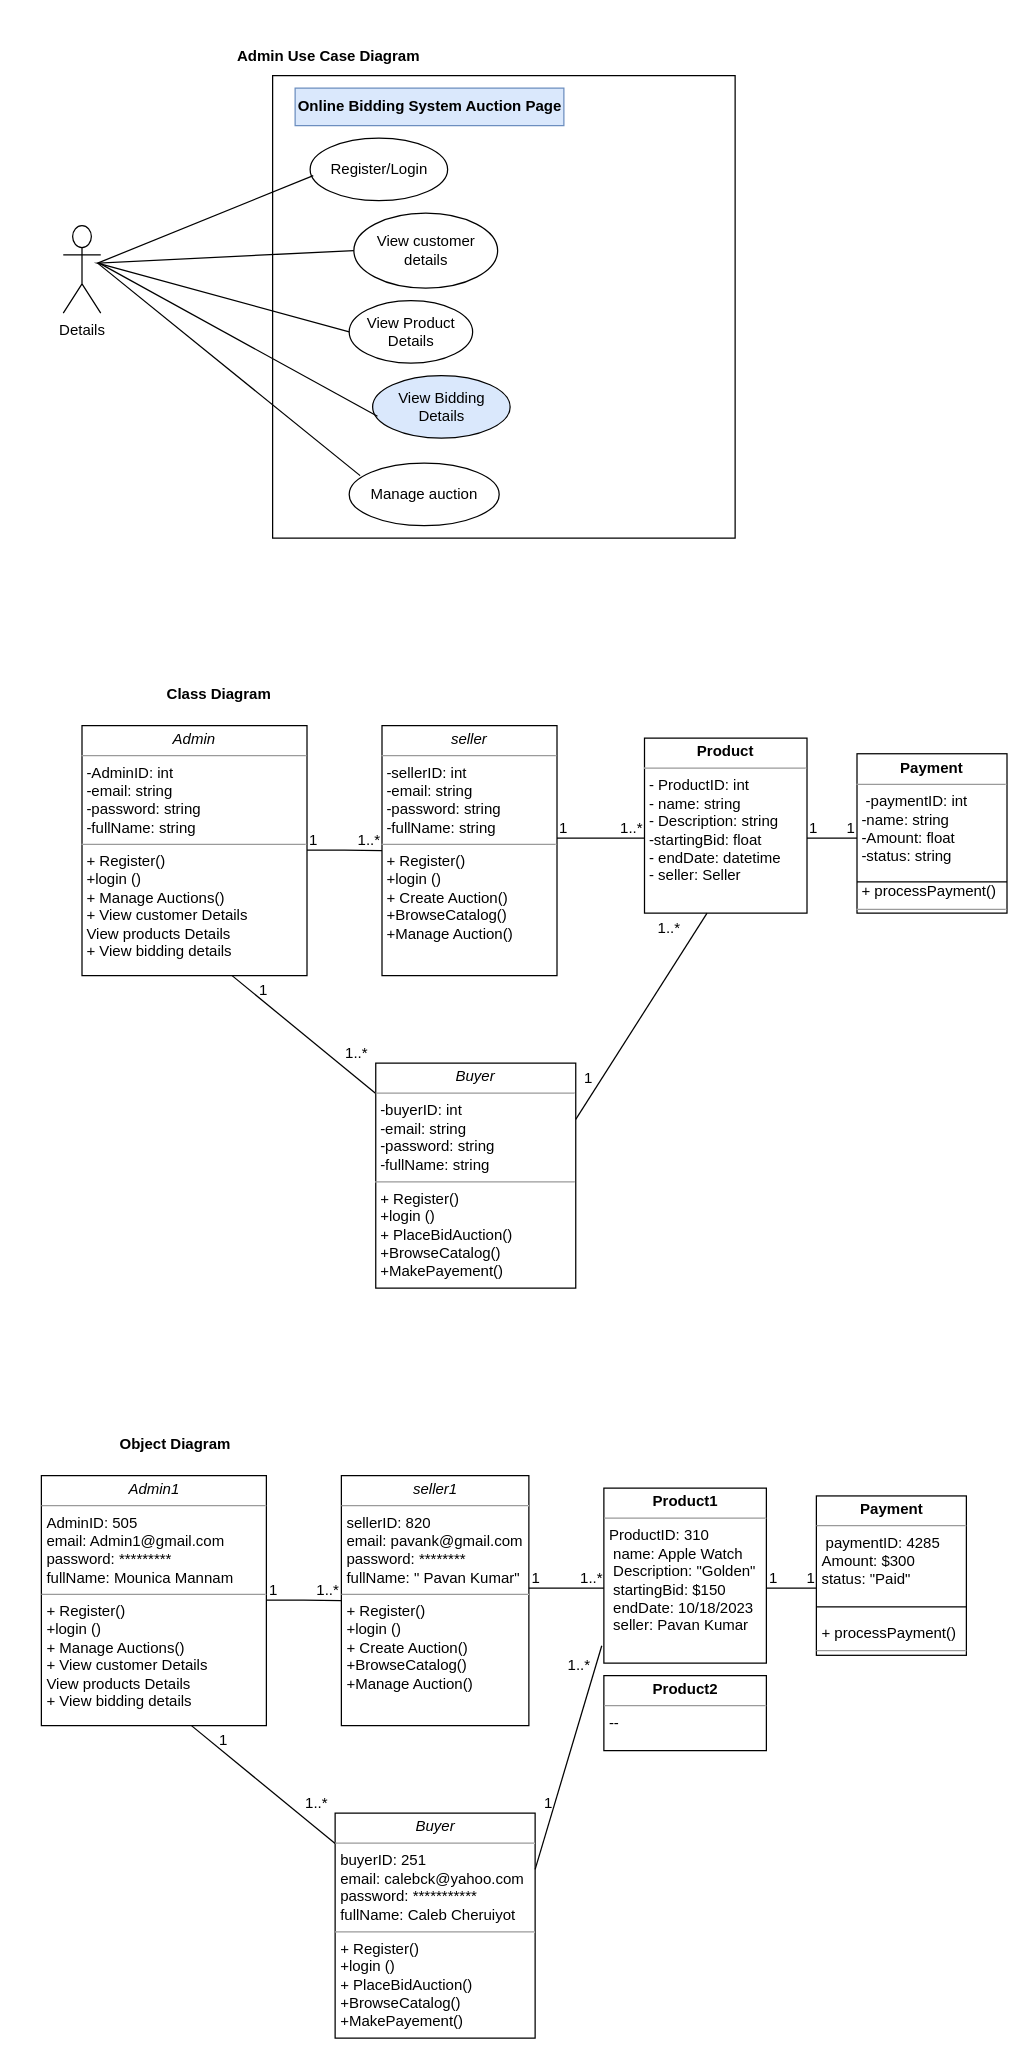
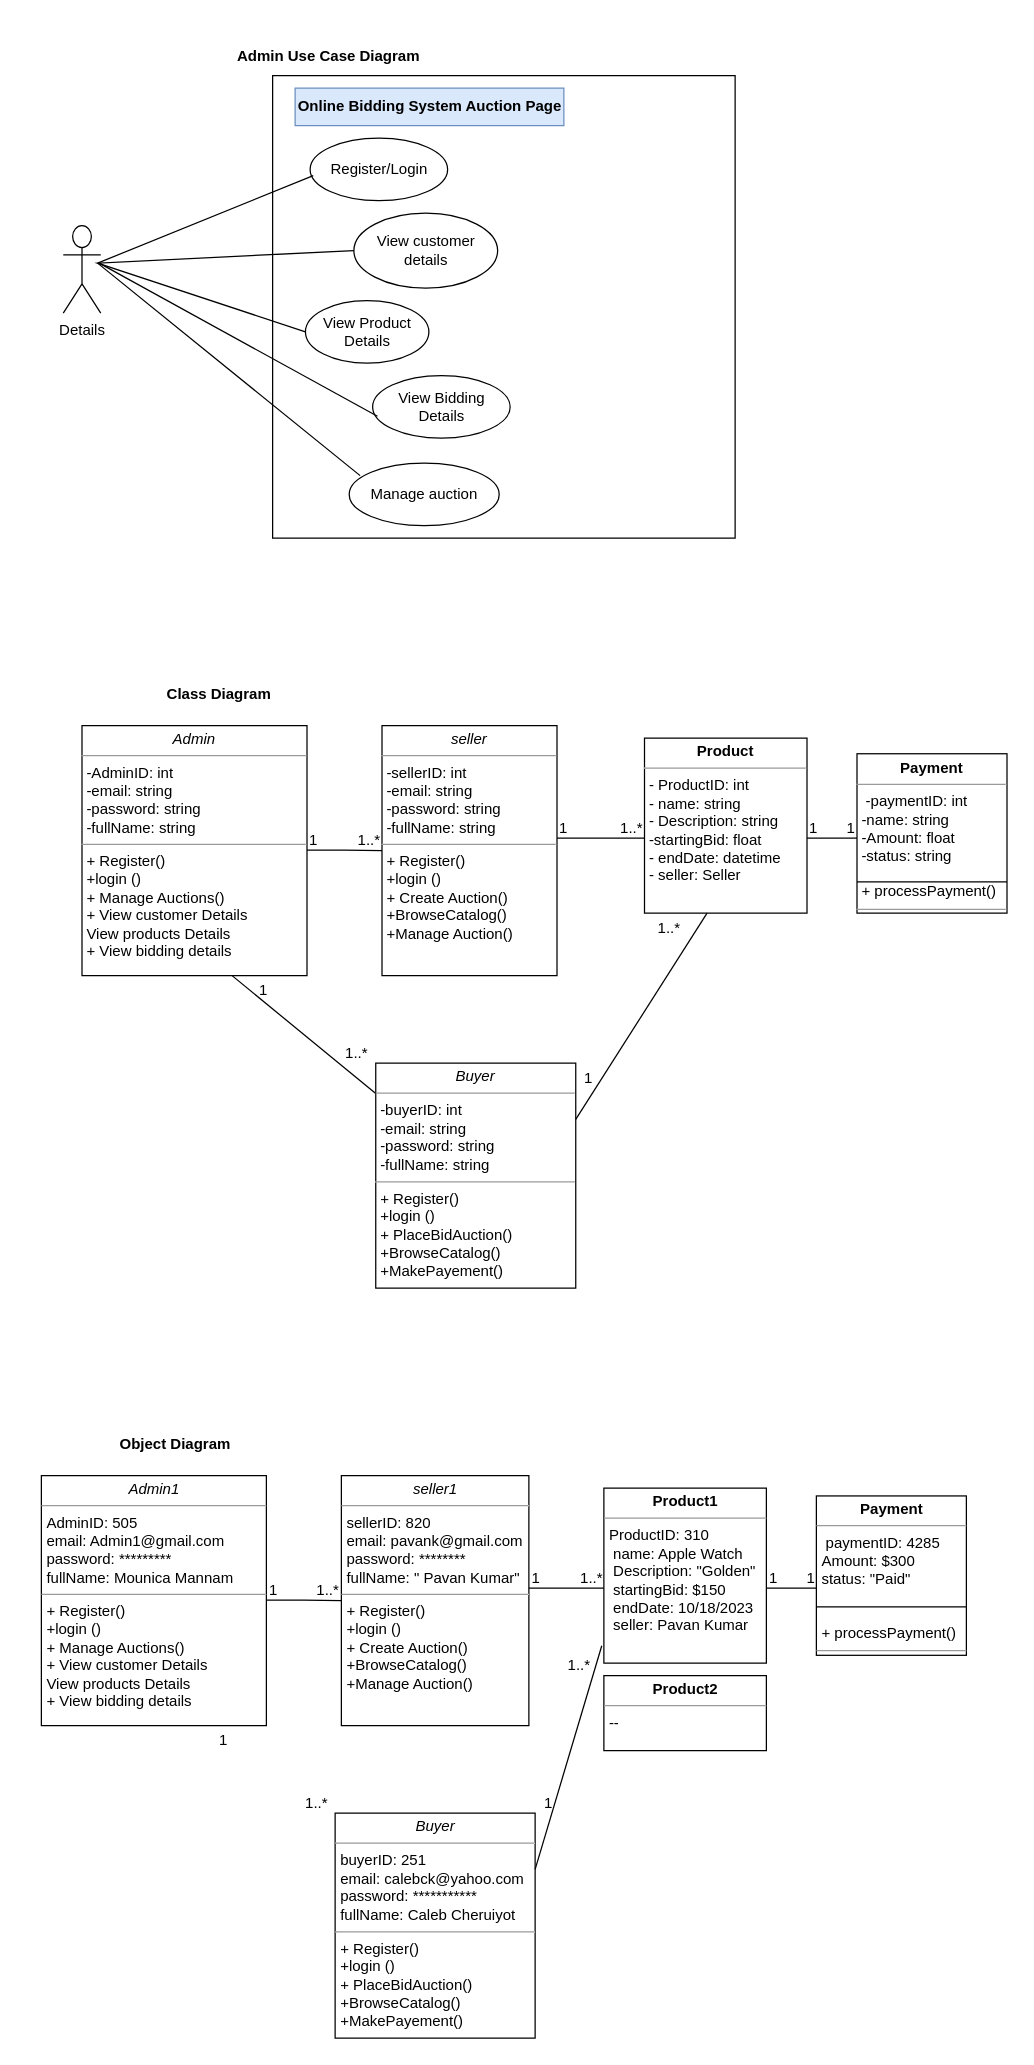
- <mxCell id="5" value="View Product Details" style="ellipse;whiteSpace=wrap;html=1;" vertex="1" parent="1"><mxGeometry x="278.75" y="240" width="98.75" height="50" as="geometry" /></mxCell>
+ <mxCell id="5" value="View Product Details" style="ellipse;whiteSpace=wrap;html=1;" vertex="1" parent="1"><mxGeometry x="243.75" y="240" width="98.75" height="50" as="geometry" /></mxCell>
- <mxCell id="6" value="View Bidding Details" style="ellipse;whiteSpace=wrap;html=1;fillColor=#dae8fc;" vertex="1" parent="1"><mxGeometry x="297.5" y="300" width="110" height="50" as="geometry" /></mxCell>
+ <mxCell id="6" value="View Bidding Details" style="ellipse;whiteSpace=wrap;html=1;" vertex="1" parent="1"><mxGeometry x="297.5" y="300" width="110" height="50" as="geometry" /></mxCell>
- <mxCell id="45" value="" style="endArrow=none;html=1;rounded=0;exitX=0.667;exitY=1;exitDx=0;exitDy=0;exitPerimeter=0;" edge="1" parent="1" source="38" target="37"><mxGeometry relative="1" as="geometry"><mxPoint x="292.5" y="1420.001" as="sourcePoint" /><mxPoint x="312.5" y="1471" as="targetPoint" /><Array as="points" /></mxGeometry></mxCell>
